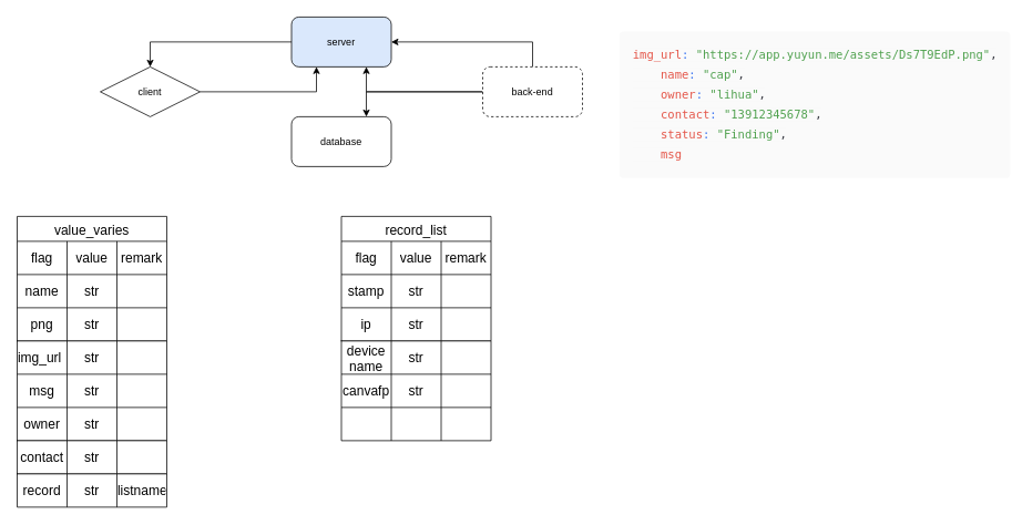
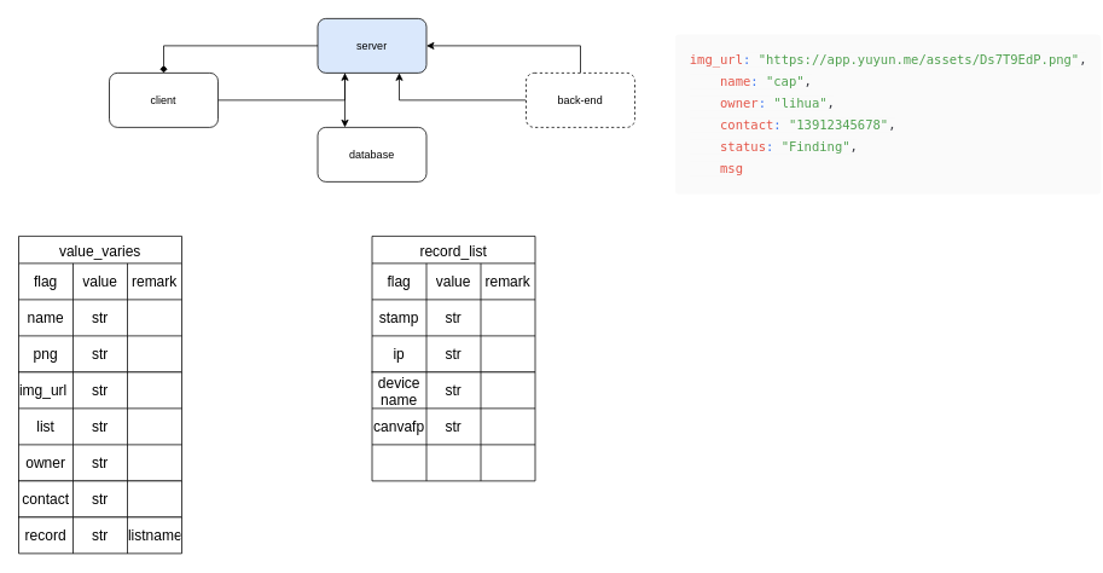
- <mxCell id="15" style="edgeStyle=orthogonalEdgeStyle;rounded=0;orthogonalLoop=1;jettySize=auto;html=1;entryX=0.5;entryY=0;entryDx=0;entryDy=0;" edge="1" parent="1" source="17" target="20"><mxGeometry relative="1" as="geometry" /></mxCell>
+ <mxCell id="15" style="edgeStyle=orthogonalEdgeStyle;rounded=0;orthogonalLoop=1;jettySize=auto;html=1;entryX=0.5;entryY=0;entryDx=0;entryDy=0;endArrow=diamond;" edge="1" parent="1" source="17" target="20"><mxGeometry relative="1" as="geometry" /></mxCell>
- <mxCell id="20" value="client" style="rhombus;whiteSpace=wrap;html=1;" vertex="1" parent="1"><mxGeometry x="120" y="80" width="120" height="60" as="geometry" /></mxCell>
+ <mxCell id="20" value="client" style="rounded=1;whiteSpace=wrap;html=1;" vertex="1" parent="1"><mxGeometry x="120" y="80" width="120" height="60" as="geometry" /></mxCell>
+ <mxCell id="16" style="edgeStyle=orthogonalEdgeStyle;rounded=0;orthogonalLoop=1;jettySize=auto;html=1;exitX=0.25;exitY=1;exitDx=0;exitDy=0;entryX=0.25;entryY=0;entryDx=0;entryDy=0;" edge="1" parent="1" source="17" target="18"><mxGeometry relative="1" as="geometry" /></mxCell>
- <mxCell id="23" style="edgeStyle=orthogonalEdgeStyle;rounded=0;orthogonalLoop=1;jettySize=auto;html=1;entryX=0.75;entryY=0;entryDx=0;entryDy=0;" edge="1" parent="1" source="24" target="18"><mxGeometry relative="1" as="geometry" /></mxCell>
- <mxCell id="32" value="msg" style="shape=partialRectangle;html=1;whiteSpace=wrap;connectable=0;strokeColor=inherit;overflow=hidden;fillColor=none;top=0;left=0;bottom=0;right=0;pointerEvents=1;fontSize=16;" vertex="1" parent="31"><mxGeometry width="60" height="40" as="geometry"><mxRectangle width="60" height="40" as="alternateBounds" /></mxGeometry></mxCell>
+ <mxCell id="32" value="list" style="shape=partialRectangle;html=1;whiteSpace=wrap;connectable=0;strokeColor=inherit;overflow=hidden;fillColor=none;top=0;left=0;bottom=0;right=0;pointerEvents=1;fontSize=16;" vertex="1" parent="31"><mxGeometry width="60" height="40" as="geometry"><mxRectangle width="60" height="40" as="alternateBounds" /></mxGeometry></mxCell>
